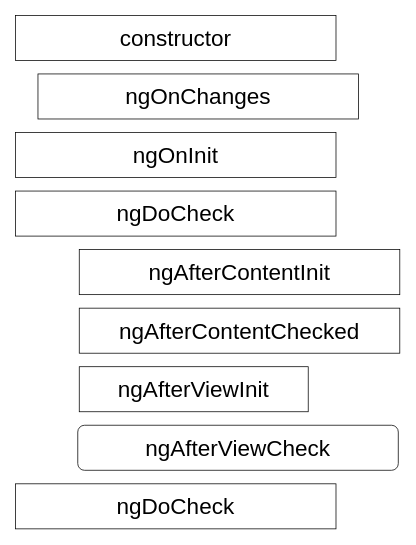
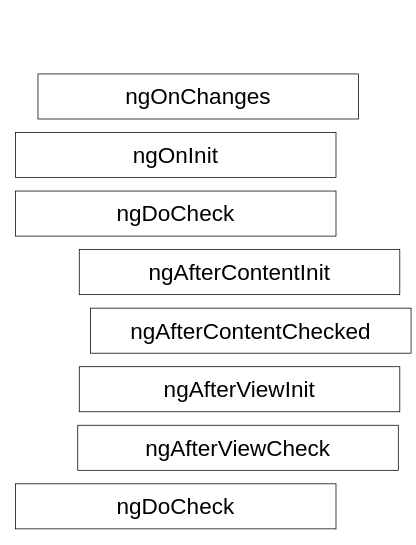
- <mxCell id="2" value="constructor" style="rounded=0;whiteSpace=wrap;html=1;fontSize=30;" vertex="1" parent="1"><mxGeometry x="20" y="20" width="427" height="60" as="geometry" /></mxCell>
- <mxCell id="7" value="ngAfterContentChecked" style="rounded=0;whiteSpace=wrap;html=1;fontSize=30;" vertex="1" parent="1"><mxGeometry x="105" y="410" width="427" height="60" as="geometry" /></mxCell>
+ <mxCell id="7" value="ngAfterContentChecked" style="rounded=0;whiteSpace=wrap;html=1;fontSize=30;" vertex="1" parent="1"><mxGeometry x="120" y="410" width="427" height="60" as="geometry" /></mxCell>
- <mxCell id="8" value="ngAfterViewInit" style="rounded=0;whiteSpace=wrap;html=1;fontSize=30;" vertex="1" parent="1"><mxGeometry x="105" y="488" width="305" height="60" as="geometry" /></mxCell>
+ <mxCell id="8" value="ngAfterViewInit" style="rounded=0;whiteSpace=wrap;html=1;fontSize=30;" vertex="1" parent="1"><mxGeometry x="105" y="488" width="427" height="60" as="geometry" /></mxCell>
- <mxCell id="9" value="ngAfterViewCheck" style="whiteSpace=wrap;html=1;fontSize=30;rounded=1;" vertex="1" parent="1"><mxGeometry x="103" y="566" width="427" height="60" as="geometry" /></mxCell>
+ <mxCell id="9" value="ngAfterViewCheck" style="rounded=0;whiteSpace=wrap;html=1;fontSize=30;" vertex="1" parent="1"><mxGeometry x="103" y="566" width="427" height="60" as="geometry" /></mxCell>
